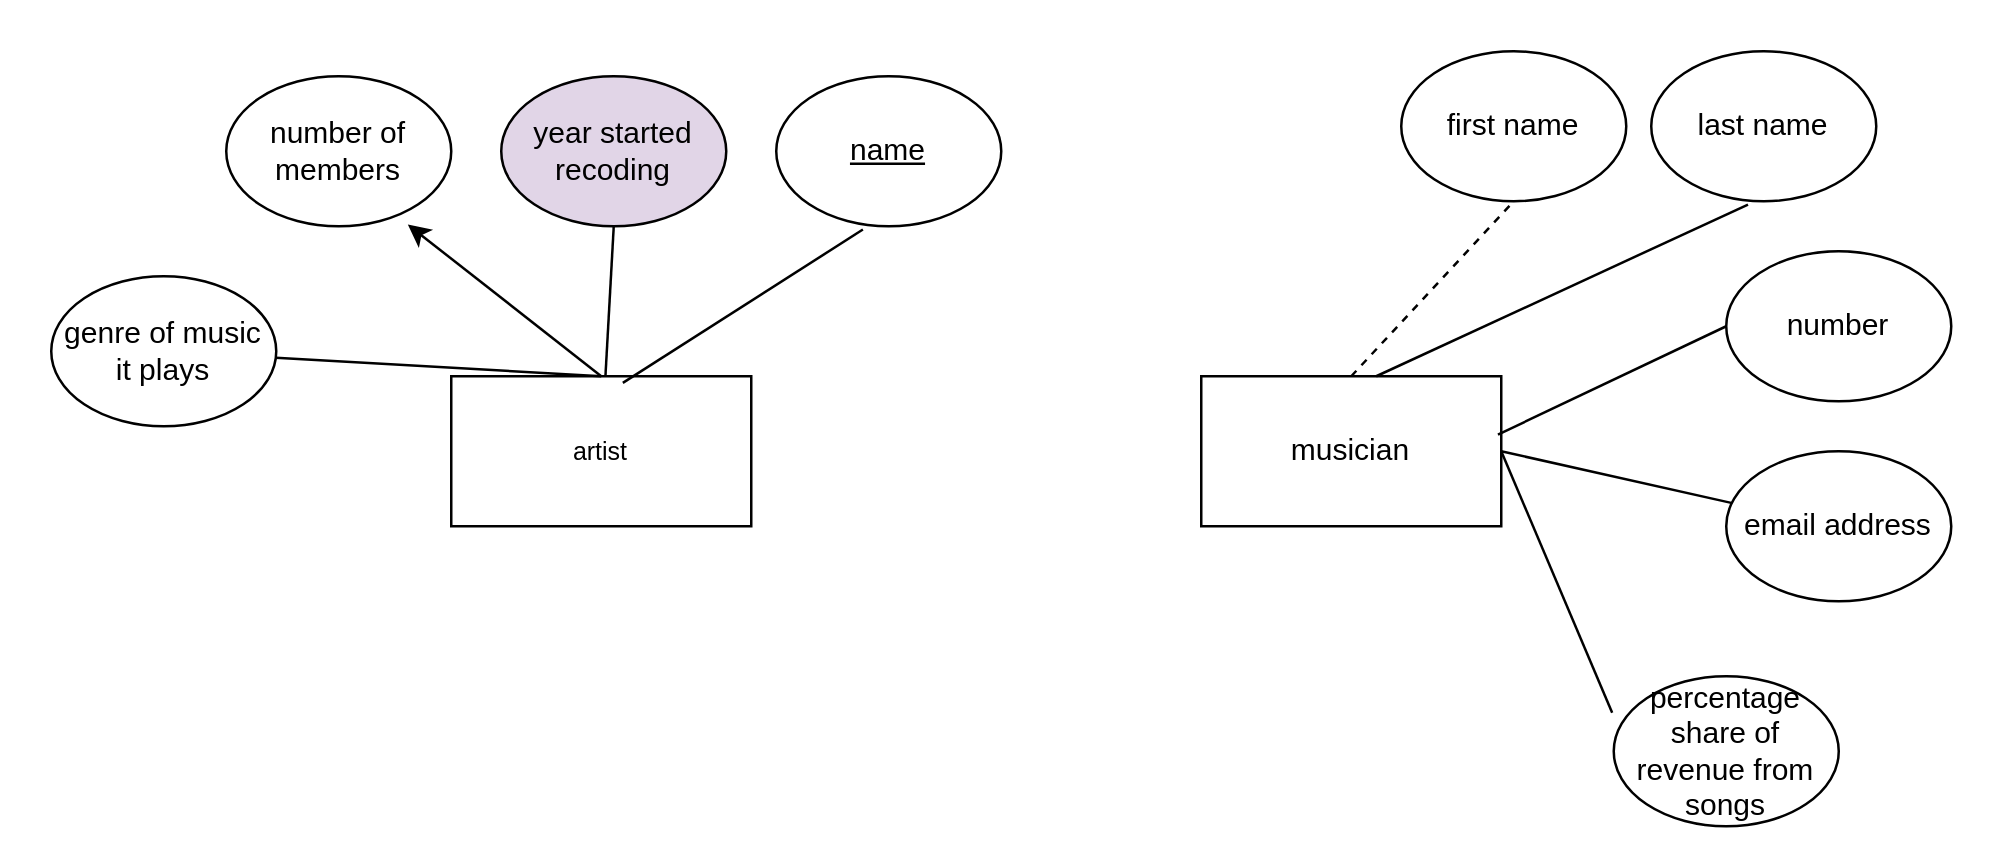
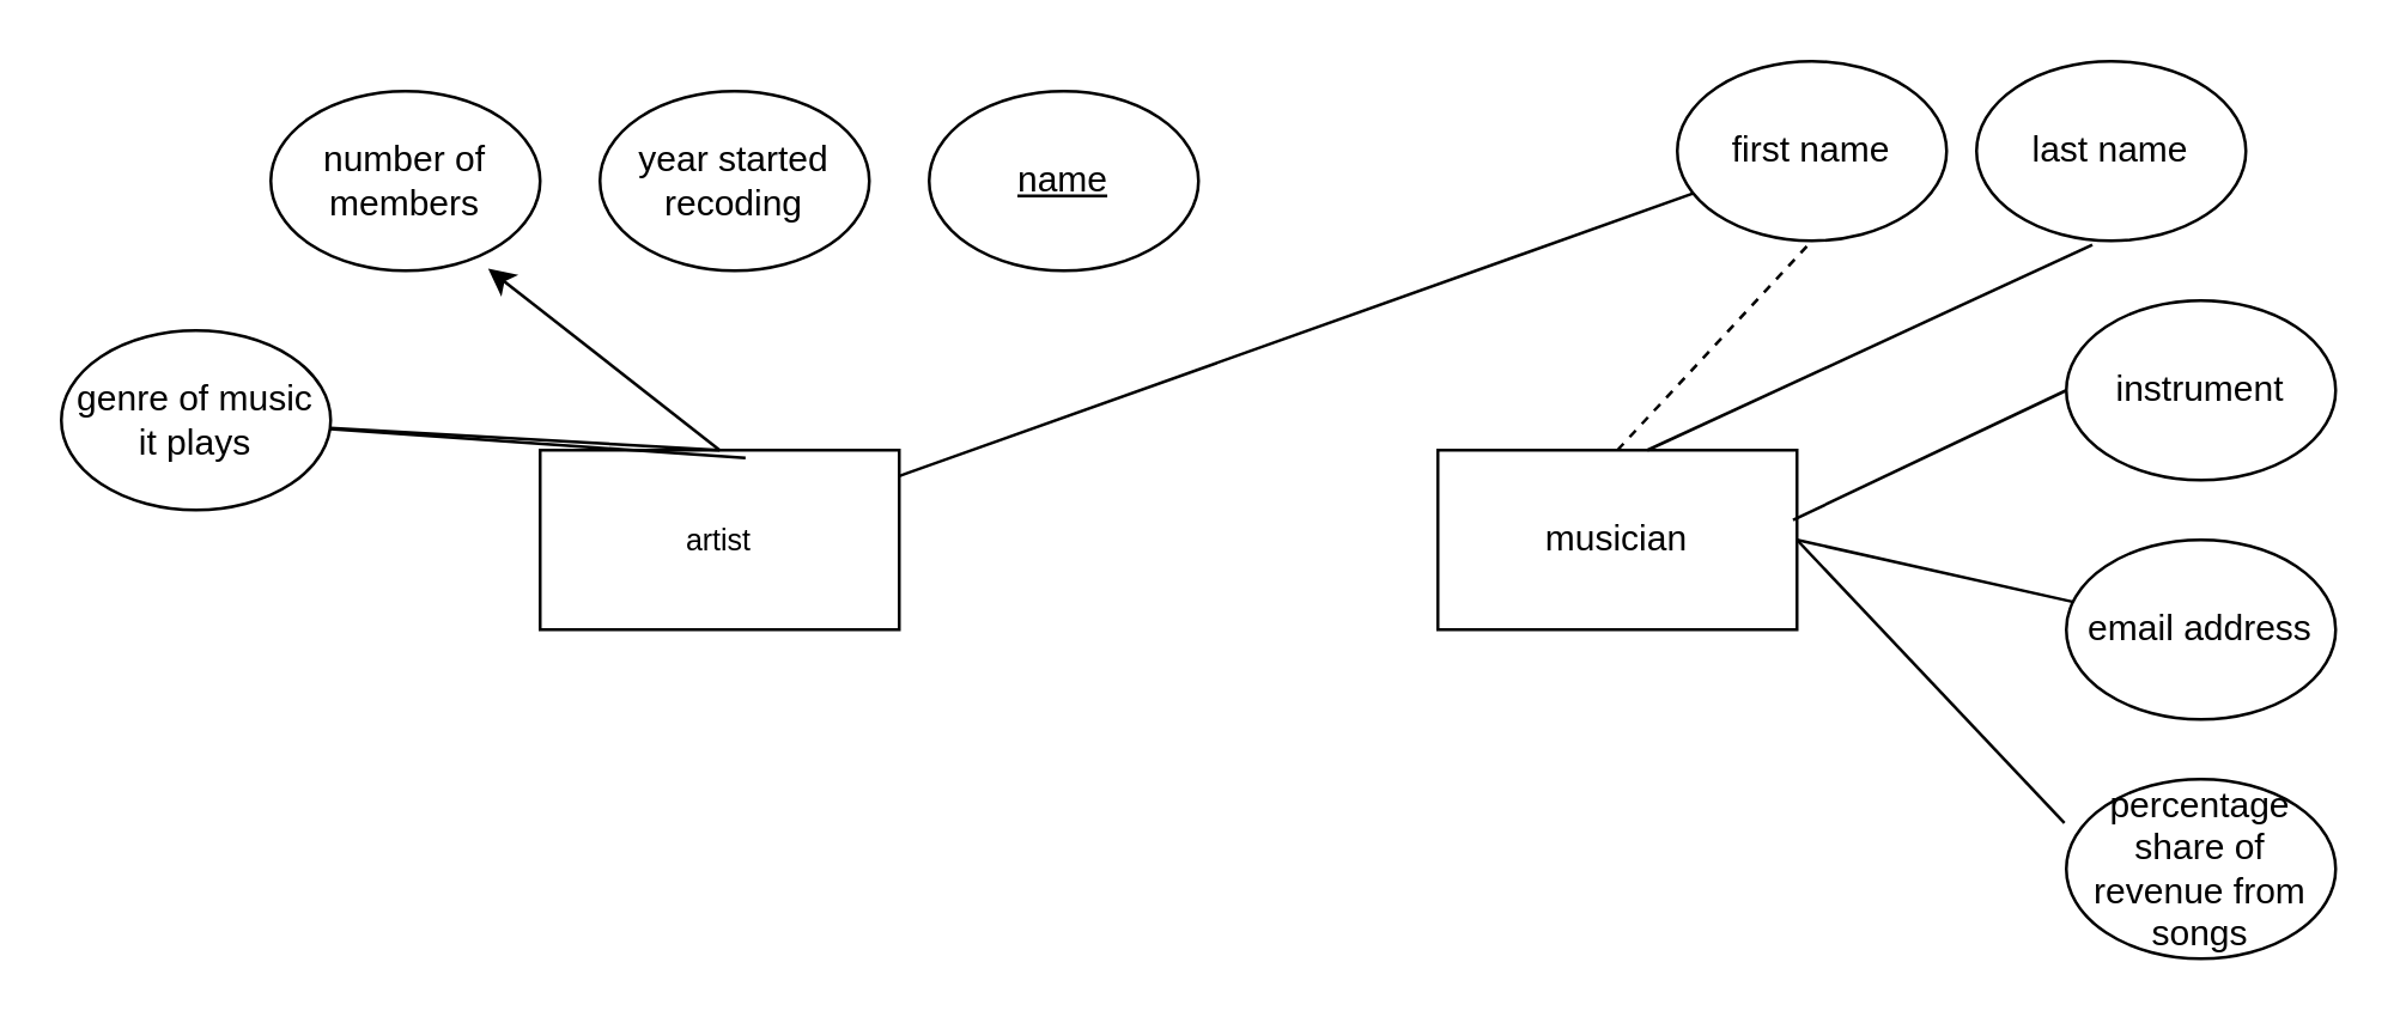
- <mxCell id="4" value="year started recoding" style="ellipse;whiteSpace=wrap;html=1;fillColor=#e1d5e7;" vertex="1" parent="1"><mxGeometry x="200" y="30" width="90" height="60" as="geometry" /></mxCell>
+ <mxCell id="4" value="year started recoding" style="ellipse;whiteSpace=wrap;html=1;" vertex="1" parent="1"><mxGeometry x="200" y="30" width="90" height="60" as="geometry" /></mxCell>
- <mxCell id="7" value="" style="endArrow=none;html=1;entryX=0.5;entryY=1;entryDx=0;entryDy=0;" edge="1" parent="1" source="2" target="4"><mxGeometry width="50" height="50" relative="1" as="geometry"><mxPoint x="390" y="270" as="sourcePoint" /><mxPoint x="440" y="220" as="targetPoint" /></mxGeometry></mxCell>
+ <mxCell id="7" value="" style="endArrow=none;html=1;" edge="1" parent="1" source="2" target="12"><mxGeometry width="50" height="50" relative="1" as="geometry"><mxPoint x="390" y="270" as="sourcePoint" /><mxPoint x="440" y="220" as="targetPoint" /></mxGeometry></mxCell>
- <mxCell id="10" value="" style="endArrow=none;html=1;exitX=0.572;exitY=0.044;exitDx=0;exitDy=0;exitPerimeter=0;entryX=0.385;entryY=1.022;entryDx=0;entryDy=0;entryPerimeter=0;" edge="1" parent="1" source="2" target="6"><mxGeometry width="50" height="50" relative="1" as="geometry"><mxPoint x="390" y="270" as="sourcePoint" /><mxPoint x="440" y="220" as="targetPoint" /></mxGeometry></mxCell>
+ <mxCell id="10" value="" style="endArrow=none;html=1;exitX=0.572;exitY=0.044;exitDx=0;exitDy=0;exitPerimeter=0;" edge="1" parent="1" source="2" target="5"><mxGeometry width="50" height="50" relative="1" as="geometry"><mxPoint x="390" y="270" as="sourcePoint" /><mxPoint x="440" y="220" as="targetPoint" /></mxGeometry></mxCell>
- <mxCell id="14" value="number" style="ellipse;whiteSpace=wrap;html=1;" vertex="1" parent="1"><mxGeometry x="690" y="100" width="90" height="60" as="geometry" /></mxCell>
+ <mxCell id="14" value="instrument" style="ellipse;whiteSpace=wrap;html=1;" vertex="1" parent="1"><mxGeometry x="690" y="100" width="90" height="60" as="geometry" /></mxCell>
- <mxCell id="16" value="percentage share of revenue from songs" style="ellipse;whiteSpace=wrap;html=1;" vertex="1" parent="1"><mxGeometry x="645" y="270" width="90" height="60" as="geometry" /></mxCell>
+ <mxCell id="16" value="percentage share of revenue from songs" style="ellipse;whiteSpace=wrap;html=1;" vertex="1" parent="1"><mxGeometry x="690" y="260" width="90" height="60" as="geometry" /></mxCell>
